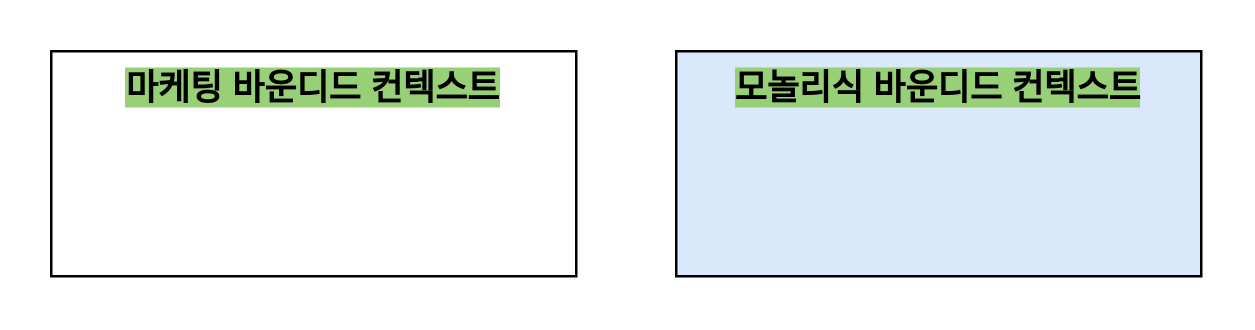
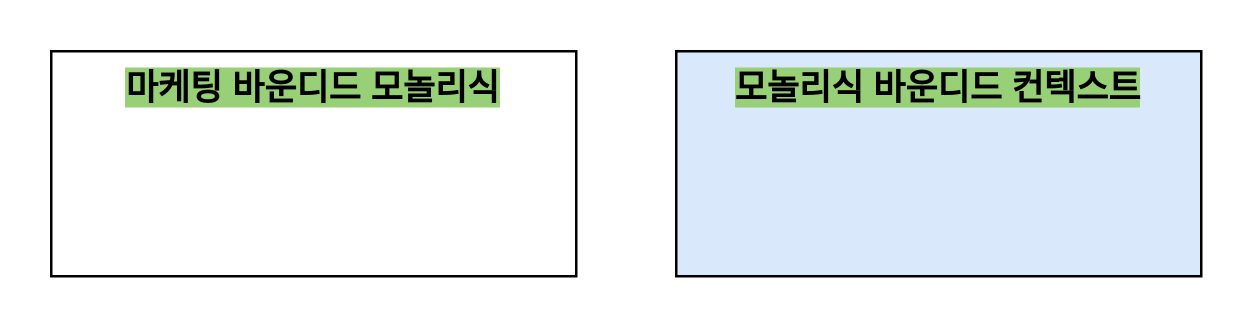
- <mxCell id="2" value="&lt;span style=&quot;background-color: rgb(151, 208, 119);&quot;&gt;마케팅 바운디드 컨텍스트&lt;/span&gt;" style="rounded=0;whiteSpace=wrap;html=1;horizontal=1;verticalAlign=top;fontStyle=1;fontSize=14;" vertex="1" parent="1"><mxGeometry x="20" y="20" width="210" height="90" as="geometry" /></mxCell>
+ <mxCell id="2" value="&lt;span style=&quot;background-color: rgb(151, 208, 119);&quot;&gt;마케팅 바운디드 모놀리식&lt;/span&gt;" style="rounded=0;whiteSpace=wrap;html=1;horizontal=1;verticalAlign=top;fontStyle=1;fontSize=14;" vertex="1" parent="1"><mxGeometry x="20" y="20" width="210" height="90" as="geometry" /></mxCell>
